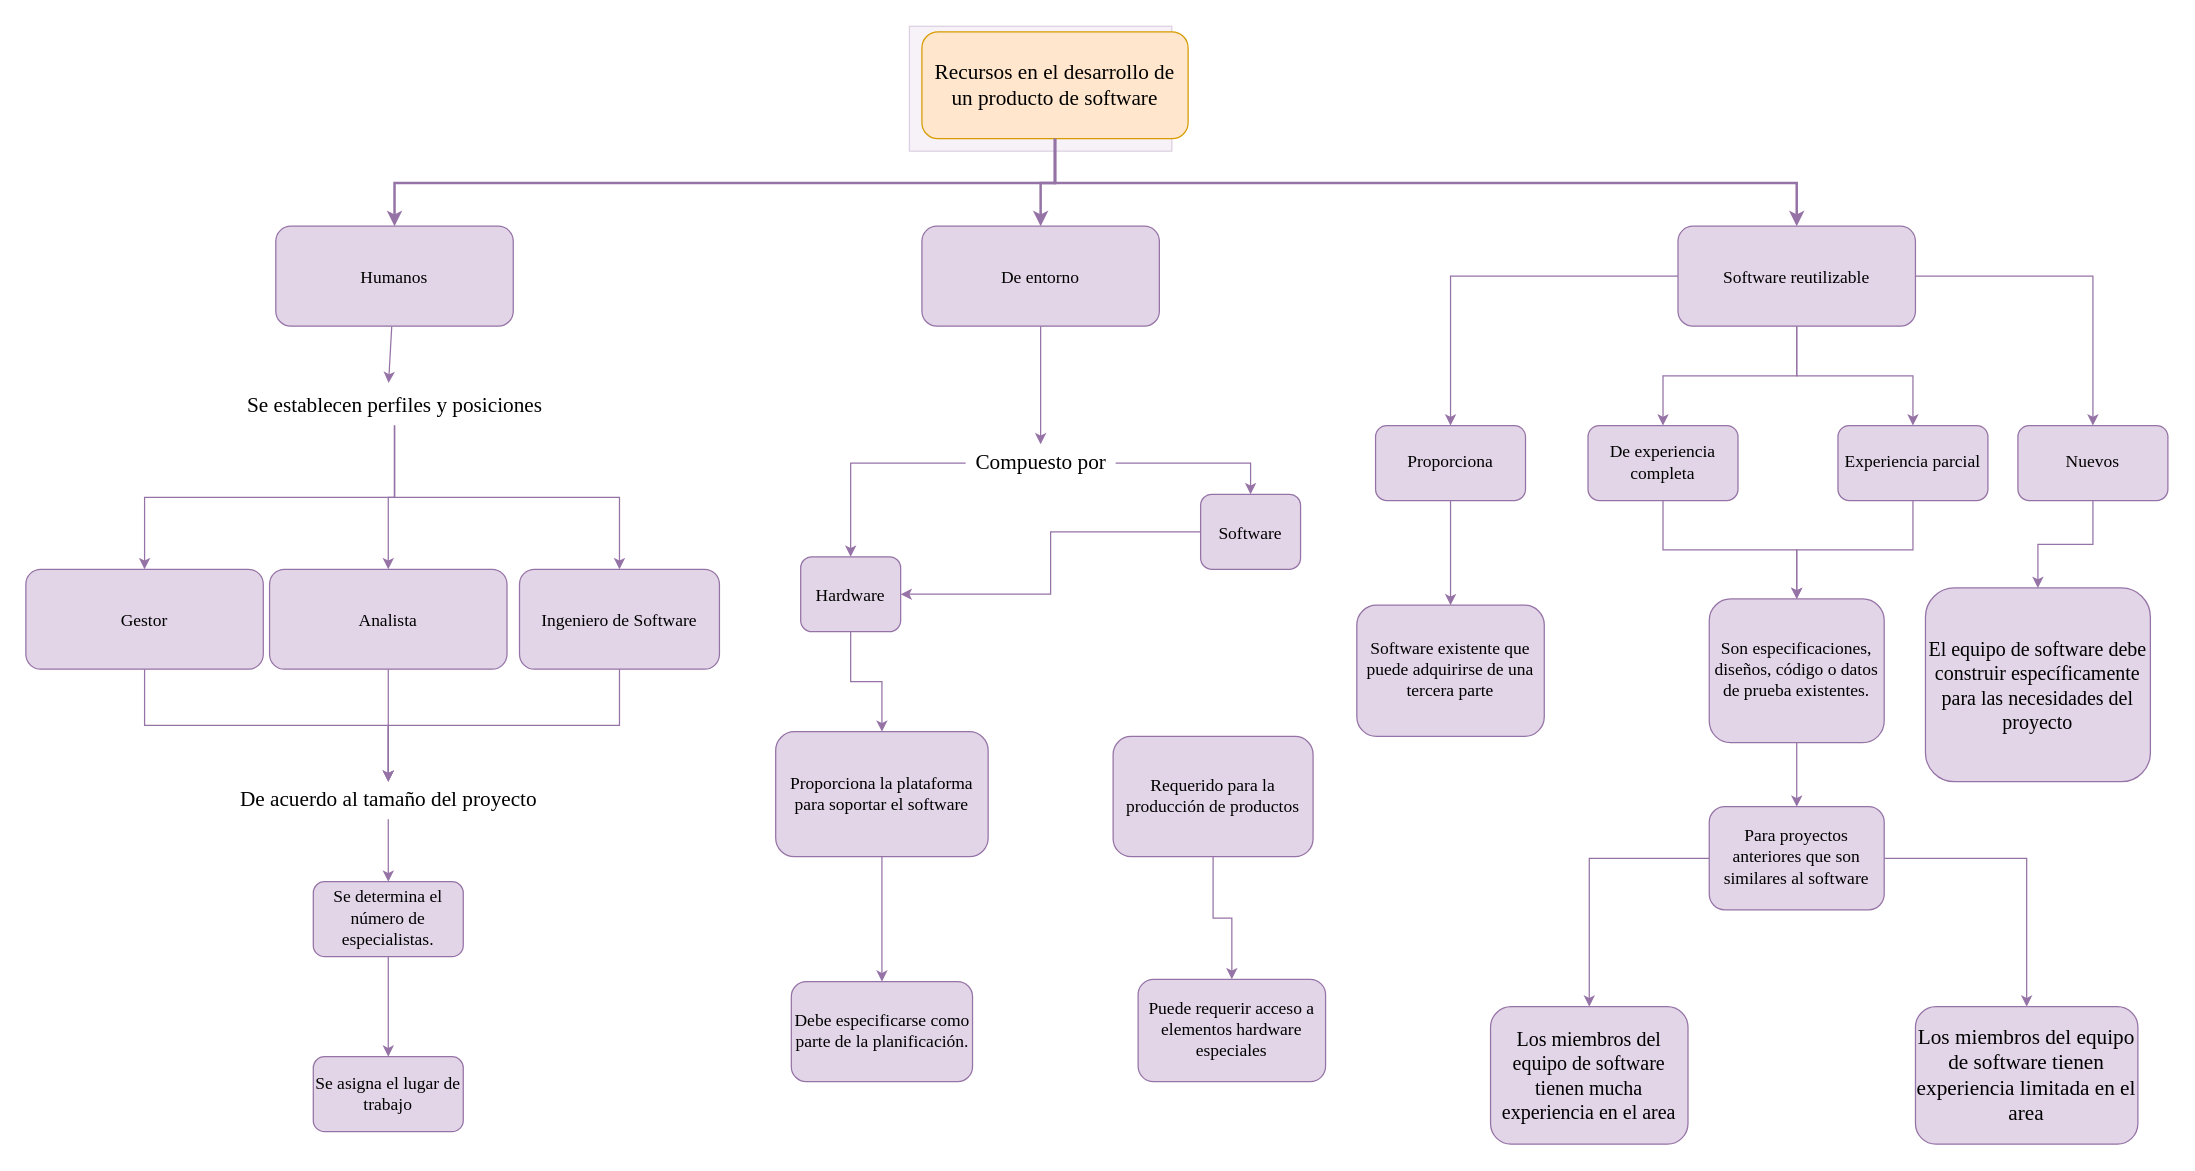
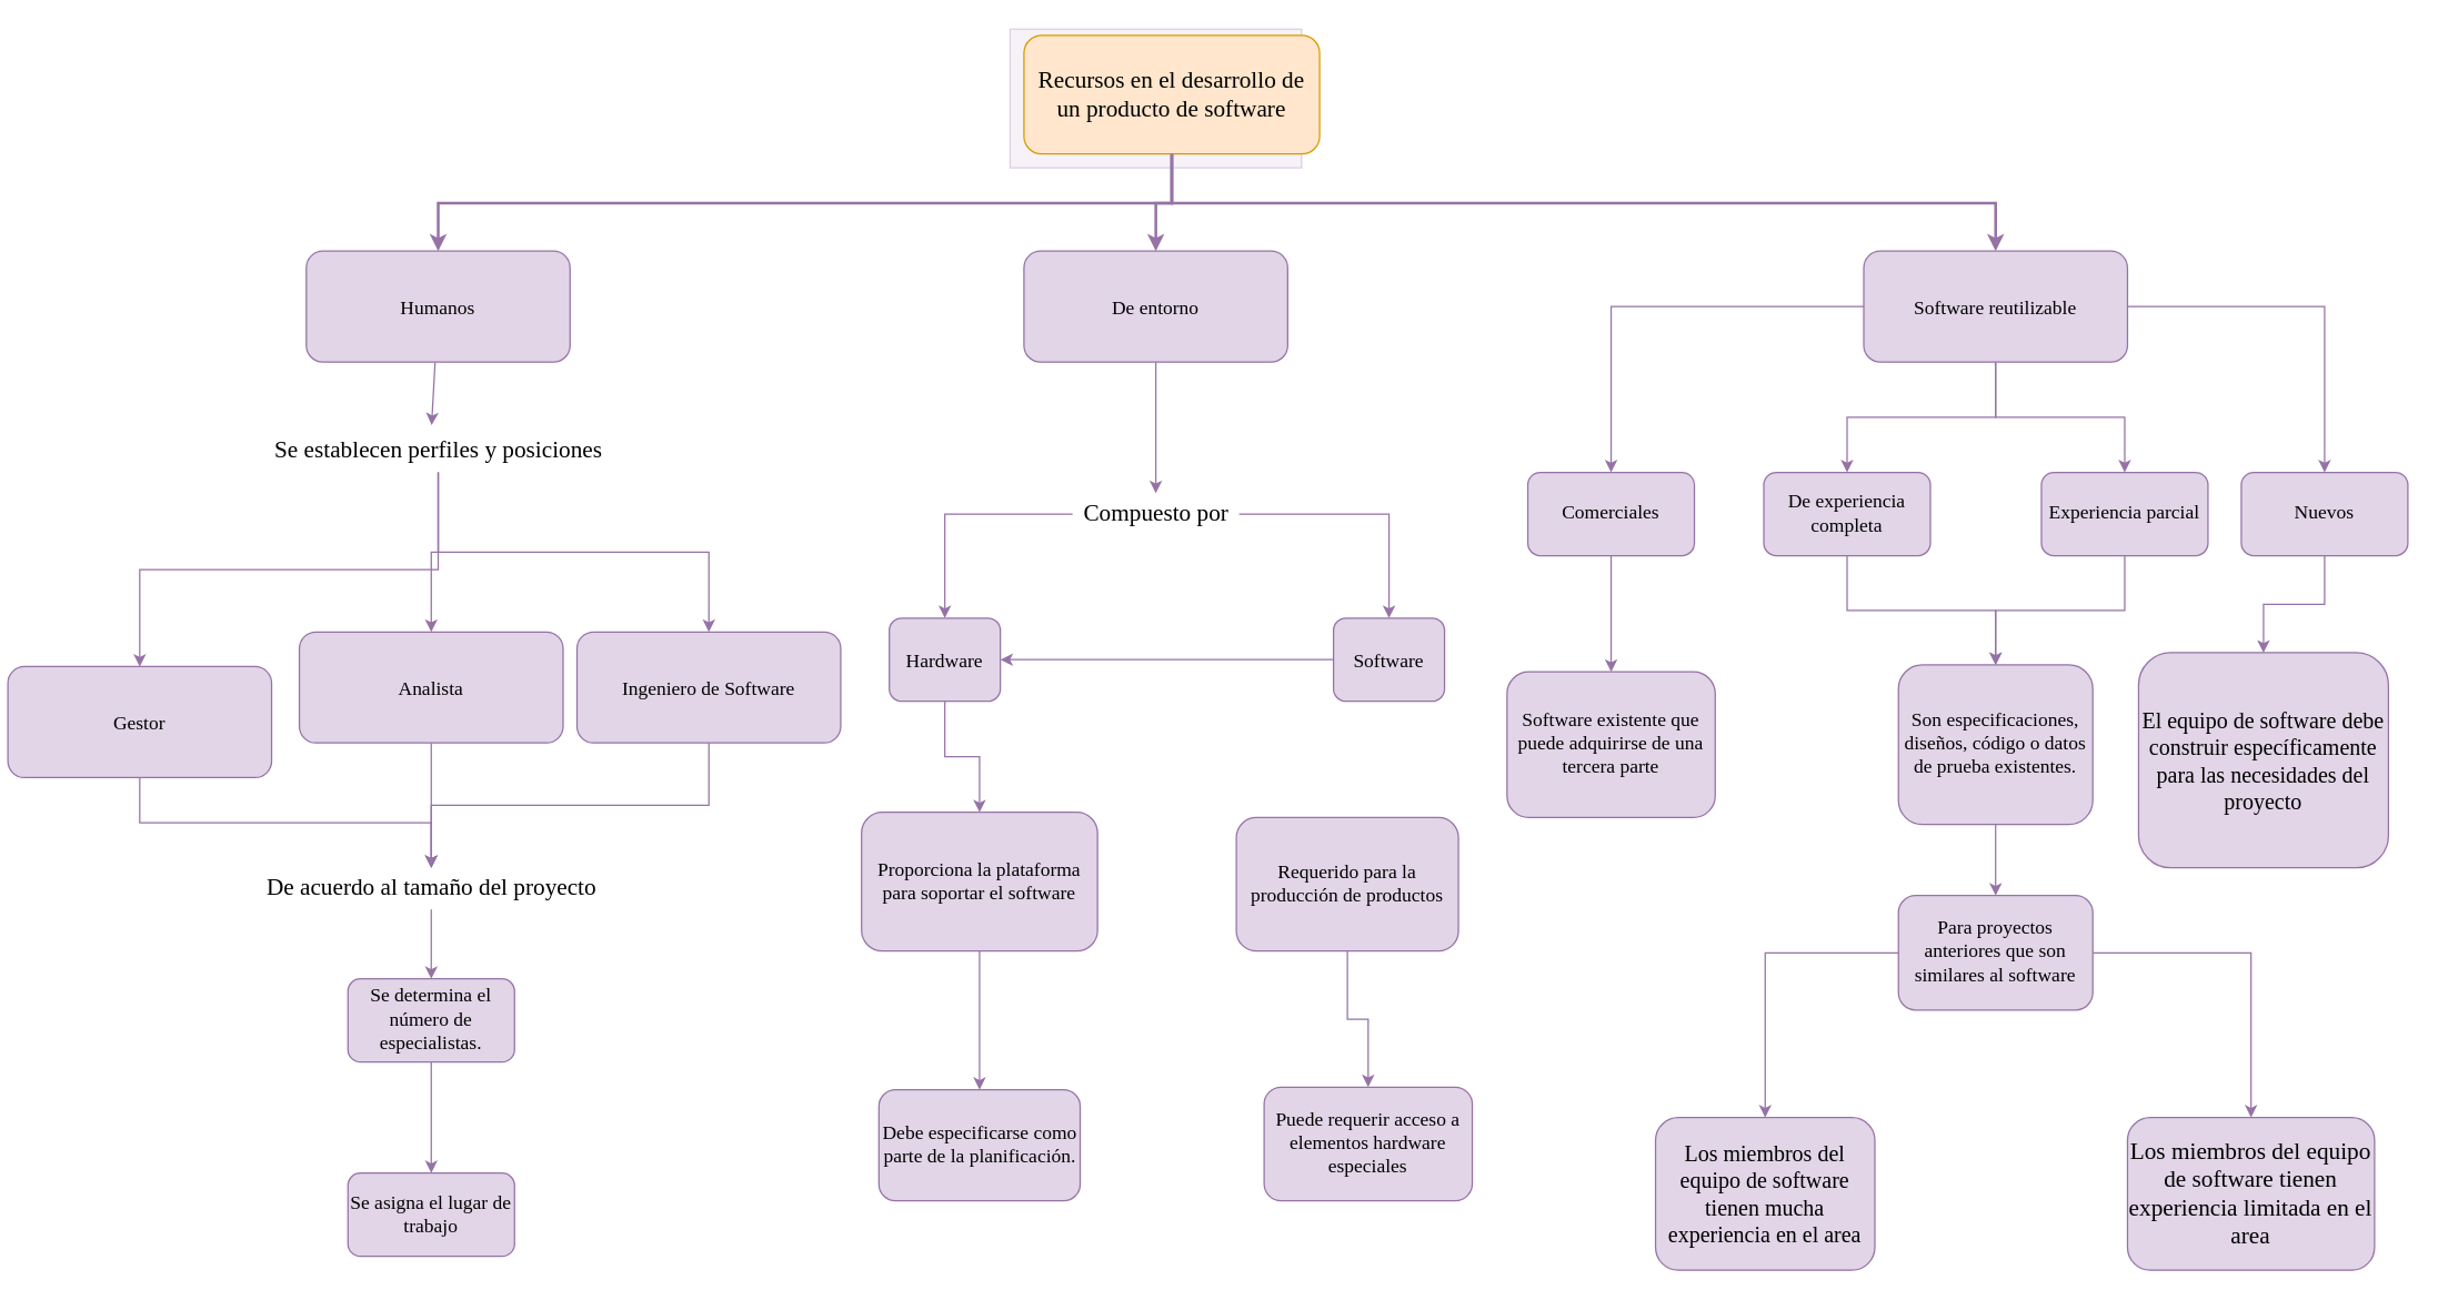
- <mxCell id="45" value="Proporciona" style="whiteSpace=wrap;html=1;fontSize=14;fontFamily=Times New Roman;fillColor=#e1d5e7;strokeColor=#9673a6;rounded=1;fontStyle=0;" vertex="1" parent="1"><mxGeometry x="1100" y="340" width="120" height="60" as="geometry" /></mxCell>
+ <mxCell id="45" value="Comerciales" style="whiteSpace=wrap;html=1;fontSize=14;fontFamily=Times New Roman;fillColor=#e1d5e7;strokeColor=#9673a6;rounded=1;fontStyle=0;" vertex="1" parent="1"><mxGeometry x="1100" y="340" width="120" height="60" as="geometry" /></mxCell>
- <mxCell id="37" value="Software" style="rounded=1;fillColor=#e1d5e7;strokeColor=#9673a6;fontStyle=0;fontFamily=Times New Roman;fontSize=14" vertex="1" parent="1"><mxGeometry x="960" y="395" width="80" height="60" as="geometry" /></mxCell>
+ <mxCell id="37" value="Software" style="rounded=1;fillColor=#e1d5e7;strokeColor=#9673a6;fontStyle=0;fontFamily=Times New Roman;fontSize=14" vertex="1" parent="1"><mxGeometry x="960" y="445" width="80" height="60" as="geometry" /></mxCell>
- <mxCell id="17" value="Gestor" style="rounded=1;fillColor=#e1d5e7;strokeColor=#9673a6;fontStyle=0;fontFamily=Times New Roman;fontSize=14" vertex="1" parent="1"><mxGeometry x="20" y="455" width="190" height="80" as="geometry" /></mxCell>
+ <mxCell id="17" value="Gestor" style="rounded=1;fillColor=#e1d5e7;strokeColor=#9673a6;fontStyle=0;fontFamily=Times New Roman;fontSize=14" vertex="1" parent="1"><mxGeometry x="5" y="480" width="190" height="80" as="geometry" /></mxCell>
- <mxCell id="21" value="Ingeniero de Software" style="rounded=1;fillColor=#e1d5e7;strokeColor=#9673a6;fontStyle=0;fontFamily=Times New Roman;fontSize=14" vertex="1" parent="1"><mxGeometry x="415" y="455" width="160" height="80" as="geometry" /></mxCell>
+ <mxCell id="21" value="Ingeniero de Software" style="rounded=1;fillColor=#e1d5e7;strokeColor=#9673a6;fontStyle=0;fontFamily=Times New Roman;fontSize=14" vertex="1" parent="1"><mxGeometry x="415" y="455" width="190" height="80" as="geometry" /></mxCell>
